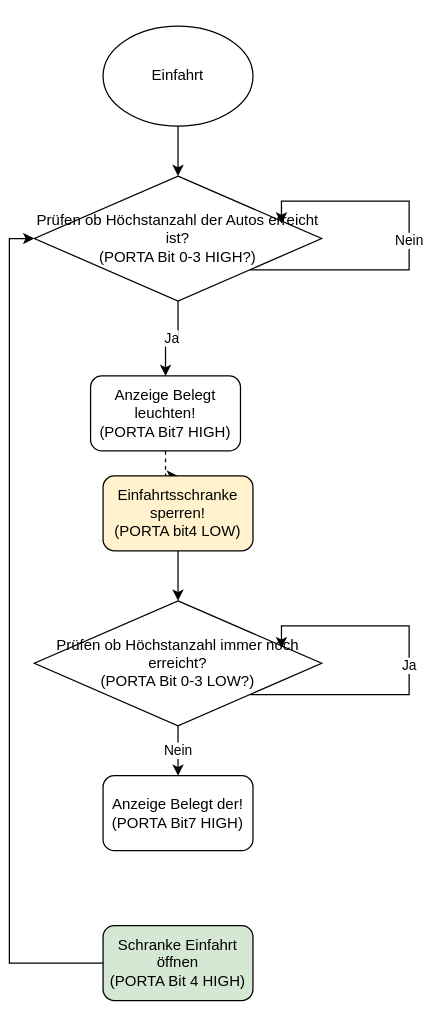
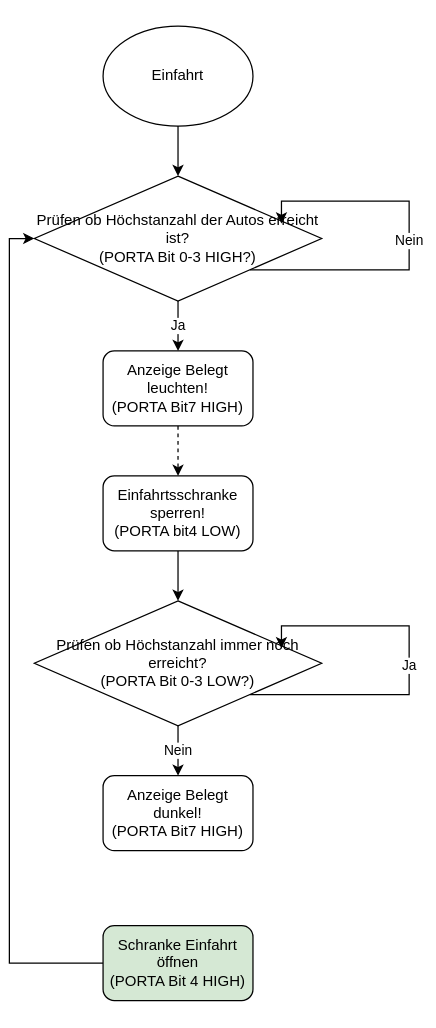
- <mxCell id="7" value="Anzeige Belegt leuchten!&lt;br&gt;(PORTA Bit7 HIGH)" style="rounded=1;whiteSpace=wrap;html=1;" parent="1" vertex="1"><mxGeometry x="65" y="300" width="120" height="60" as="geometry" /></mxCell>
+ <mxCell id="7" value="Anzeige Belegt leuchten!&lt;br&gt;(PORTA Bit7 HIGH)" style="rounded=1;whiteSpace=wrap;html=1;" parent="1" vertex="1"><mxGeometry x="75" y="280" width="120" height="60" as="geometry" /></mxCell>
- <mxCell id="15" value="Einfahrtsschranke sperren!&lt;br&gt;(PORTA bit4 LOW)" style="whiteSpace=wrap;html=1;rounded=1;fillColor=#fff2cc;" vertex="1" parent="1"><mxGeometry x="75" y="380" width="120" height="60" as="geometry" /></mxCell>
+ <mxCell id="15" value="Einfahrtsschranke sperren!&lt;br&gt;(PORTA bit4 LOW)" style="whiteSpace=wrap;html=1;rounded=1;" vertex="1" parent="1"><mxGeometry x="75" y="380" width="120" height="60" as="geometry" /></mxCell>
- <mxCell id="16" value="Anzeige Belegt der!&lt;br&gt;(PORTA Bit7 HIGH)" style="rounded=1;whiteSpace=wrap;html=1;" vertex="1" parent="1"><mxGeometry x="75" y="620" width="120" height="60" as="geometry" /></mxCell>
+ <mxCell id="16" value="Anzeige Belegt dunkel!&lt;br&gt;(PORTA Bit7 HIGH)" style="rounded=1;whiteSpace=wrap;html=1;" vertex="1" parent="1"><mxGeometry x="75" y="620" width="120" height="60" as="geometry" /></mxCell>
